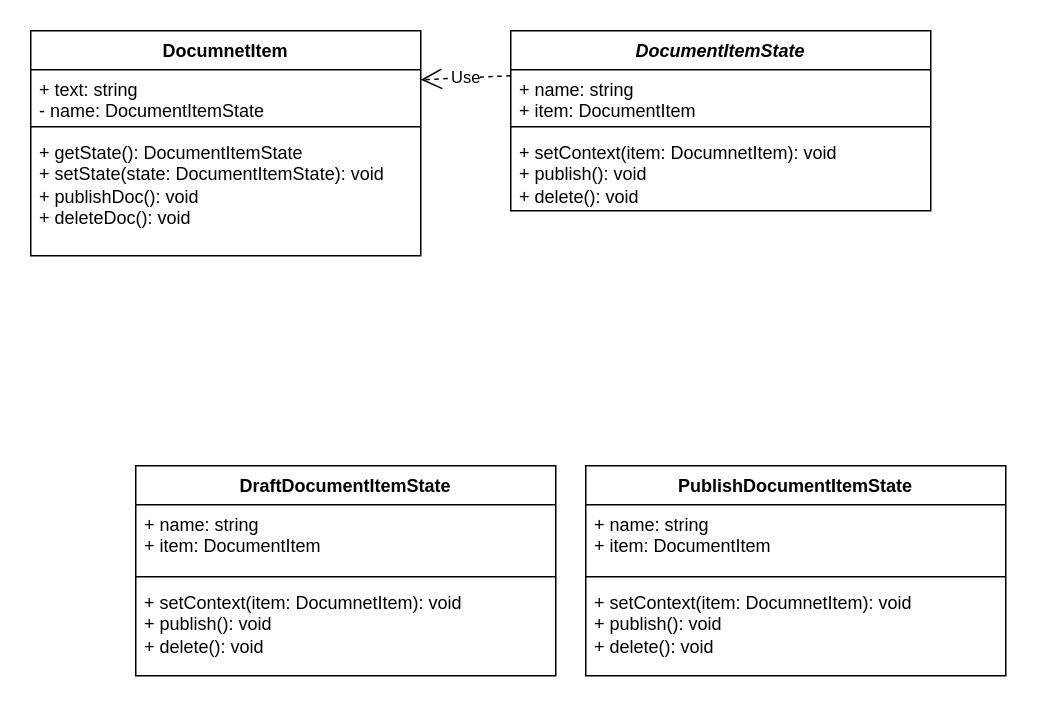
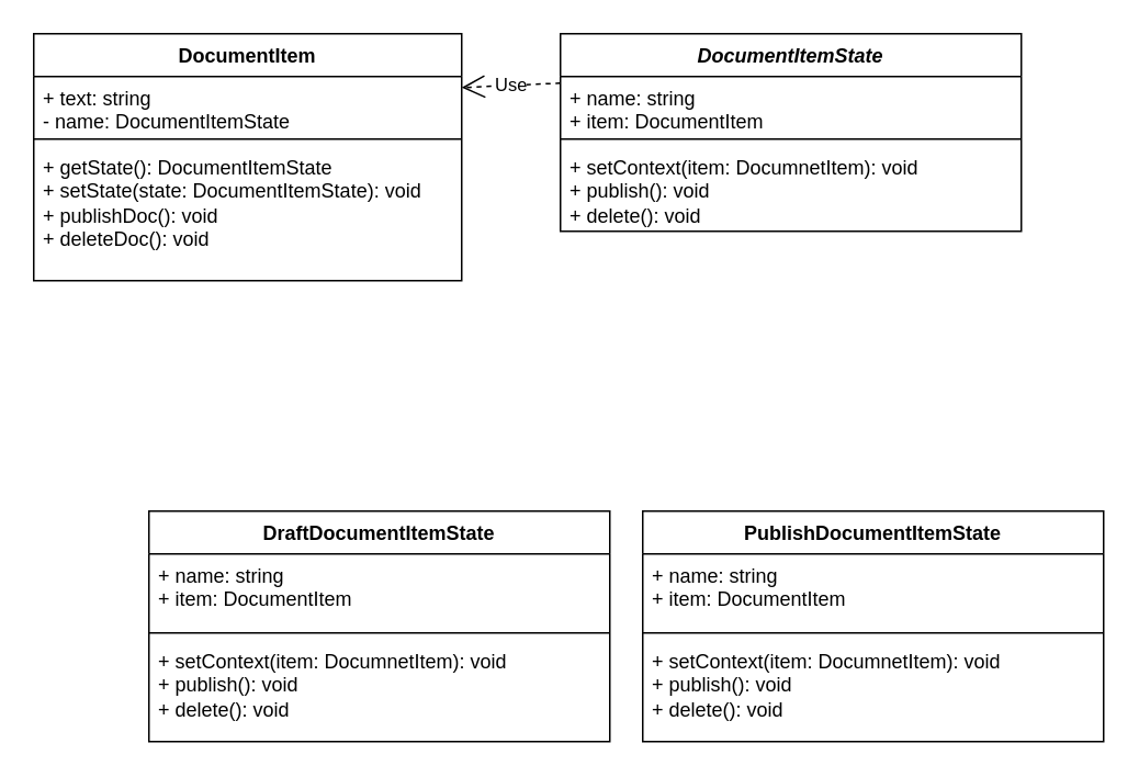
- <mxCell id="2" value="DocumnetItem" style="swimlane;fontStyle=1;align=center;verticalAlign=top;childLayout=stackLayout;horizontal=1;startSize=26;horizontalStack=0;resizeParent=1;resizeParentMax=0;resizeLast=0;collapsible=1;marginBottom=0;whiteSpace=wrap;html=1;" vertex="1" parent="1"><mxGeometry width="260" height="150" as="geometry" x="20" y="20" /></mxCell>
+ <mxCell id="2" value="DocumentItem" style="swimlane;fontStyle=1;align=center;verticalAlign=top;childLayout=stackLayout;horizontal=1;startSize=26;horizontalStack=0;resizeParent=1;resizeParentMax=0;resizeLast=0;collapsible=1;marginBottom=0;whiteSpace=wrap;html=1;" vertex="1" parent="1"><mxGeometry width="260" height="150" as="geometry" x="20" y="20" /></mxCell>
